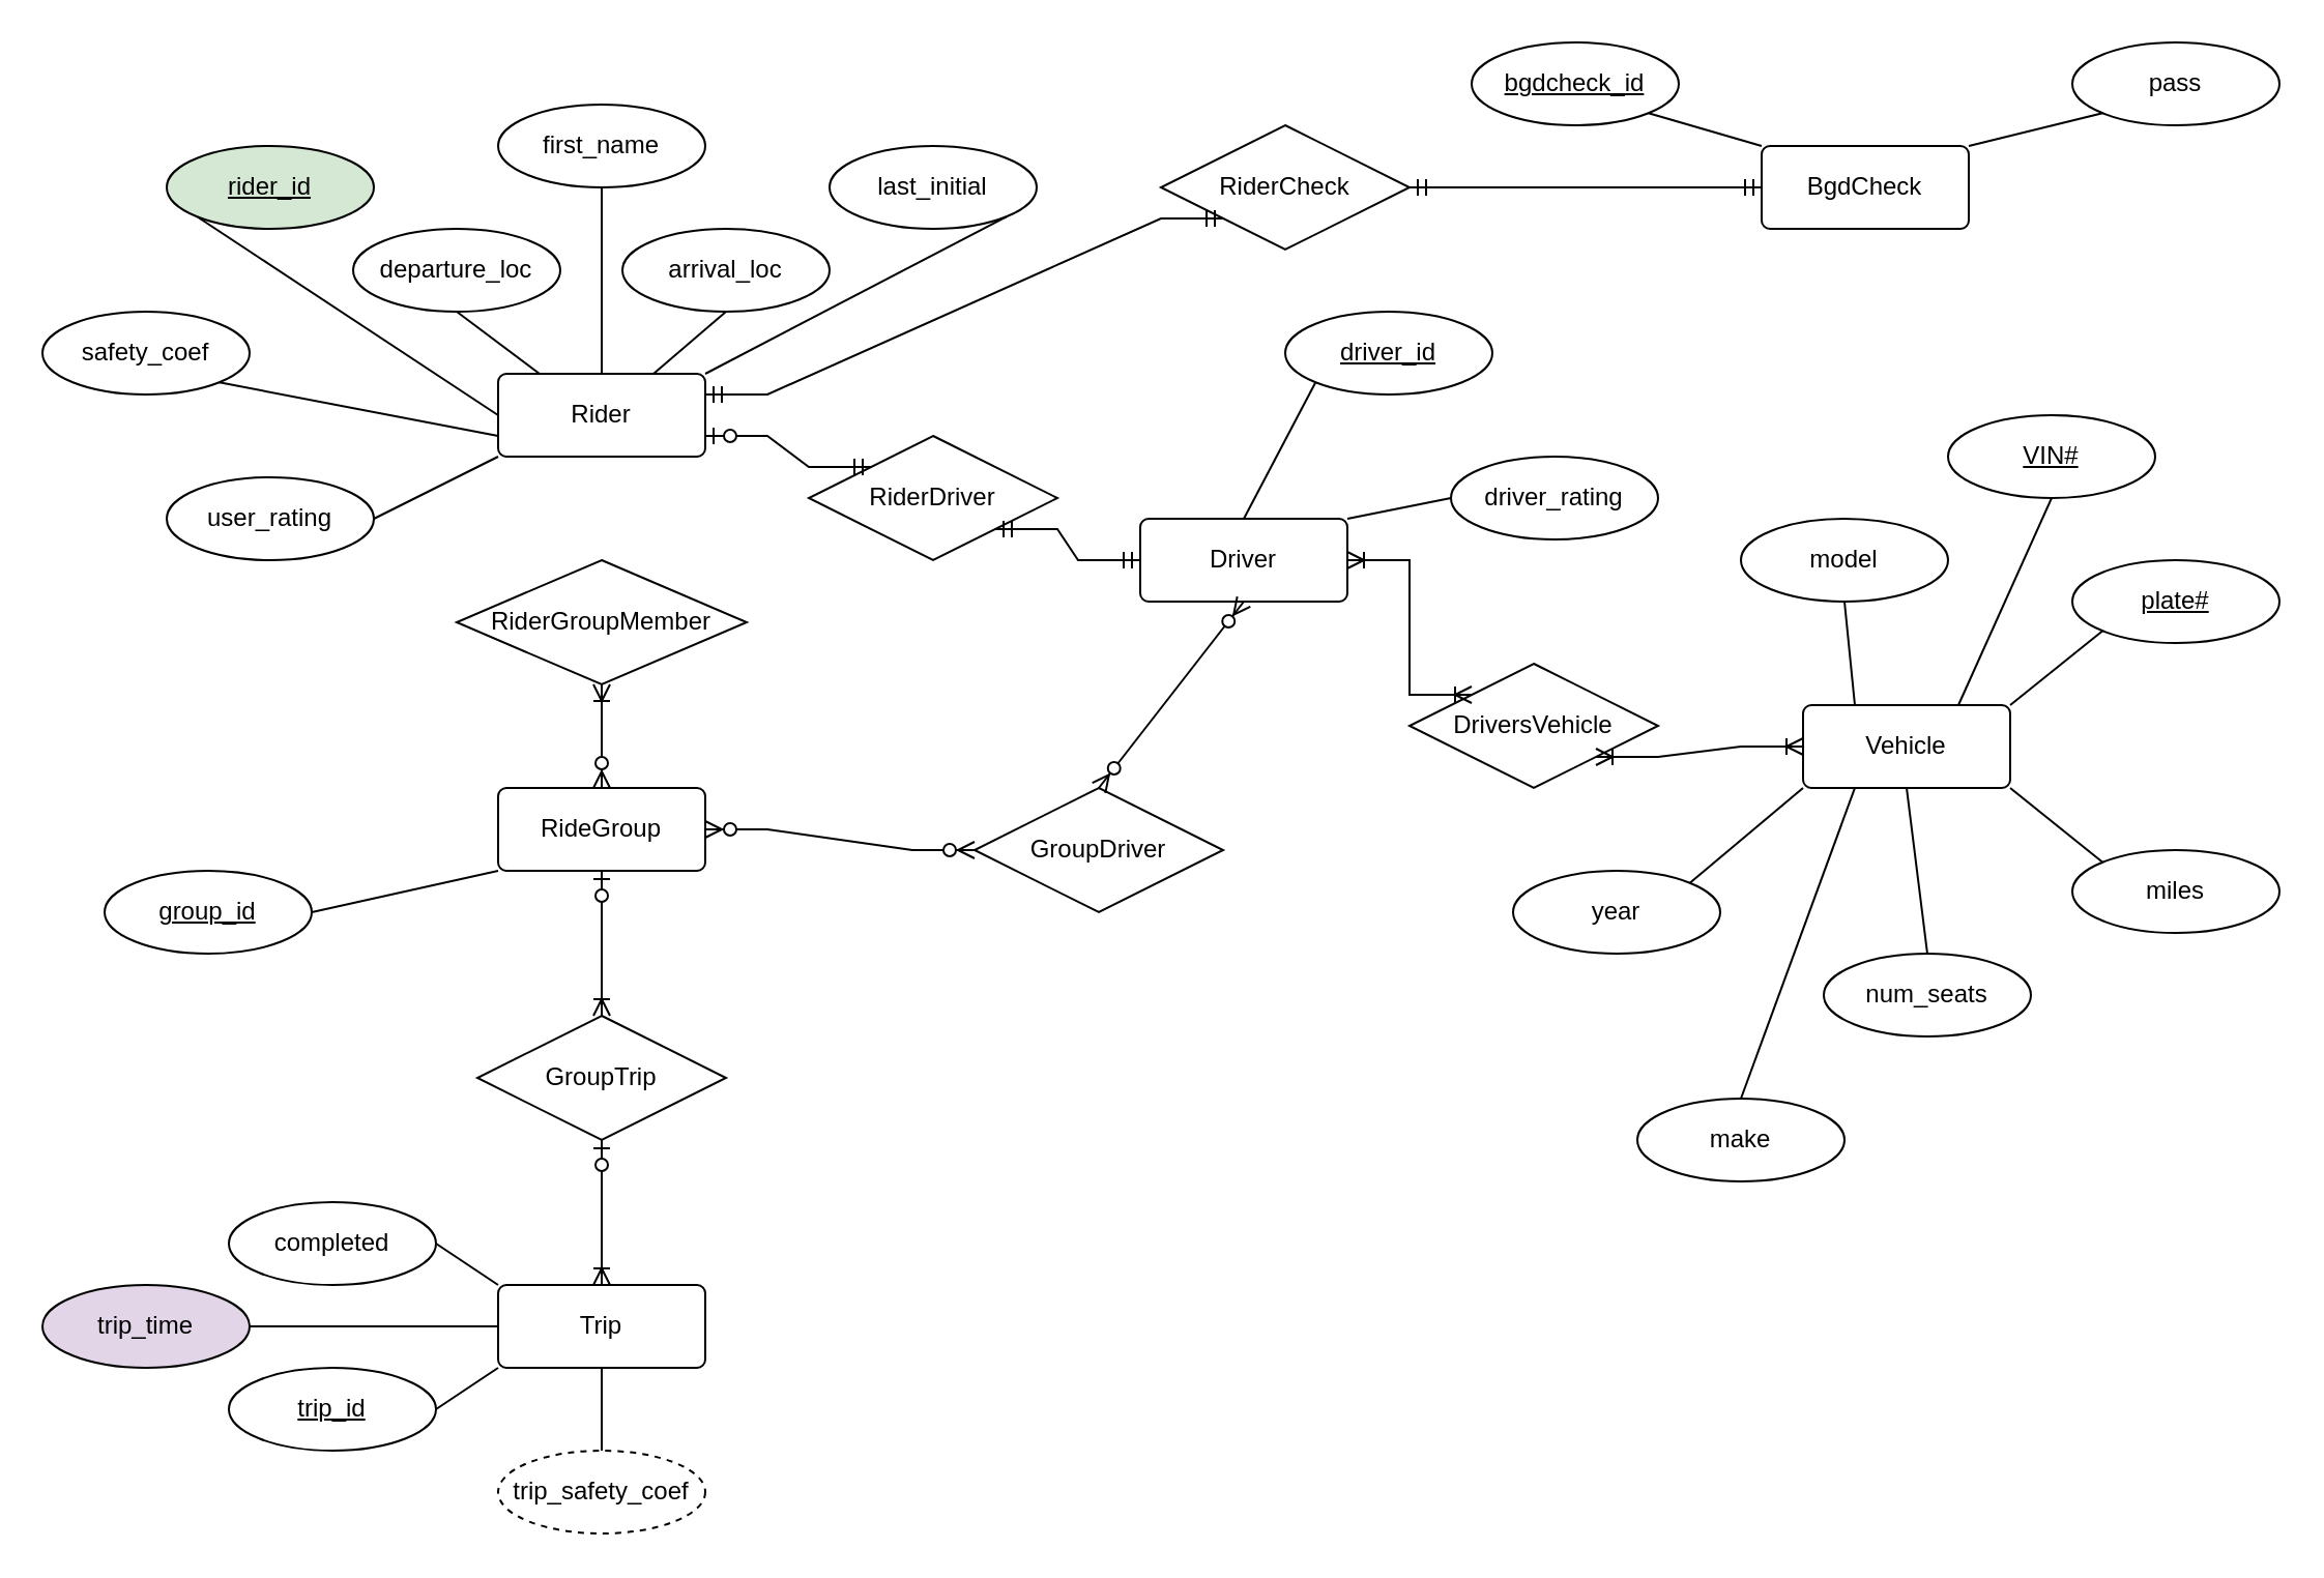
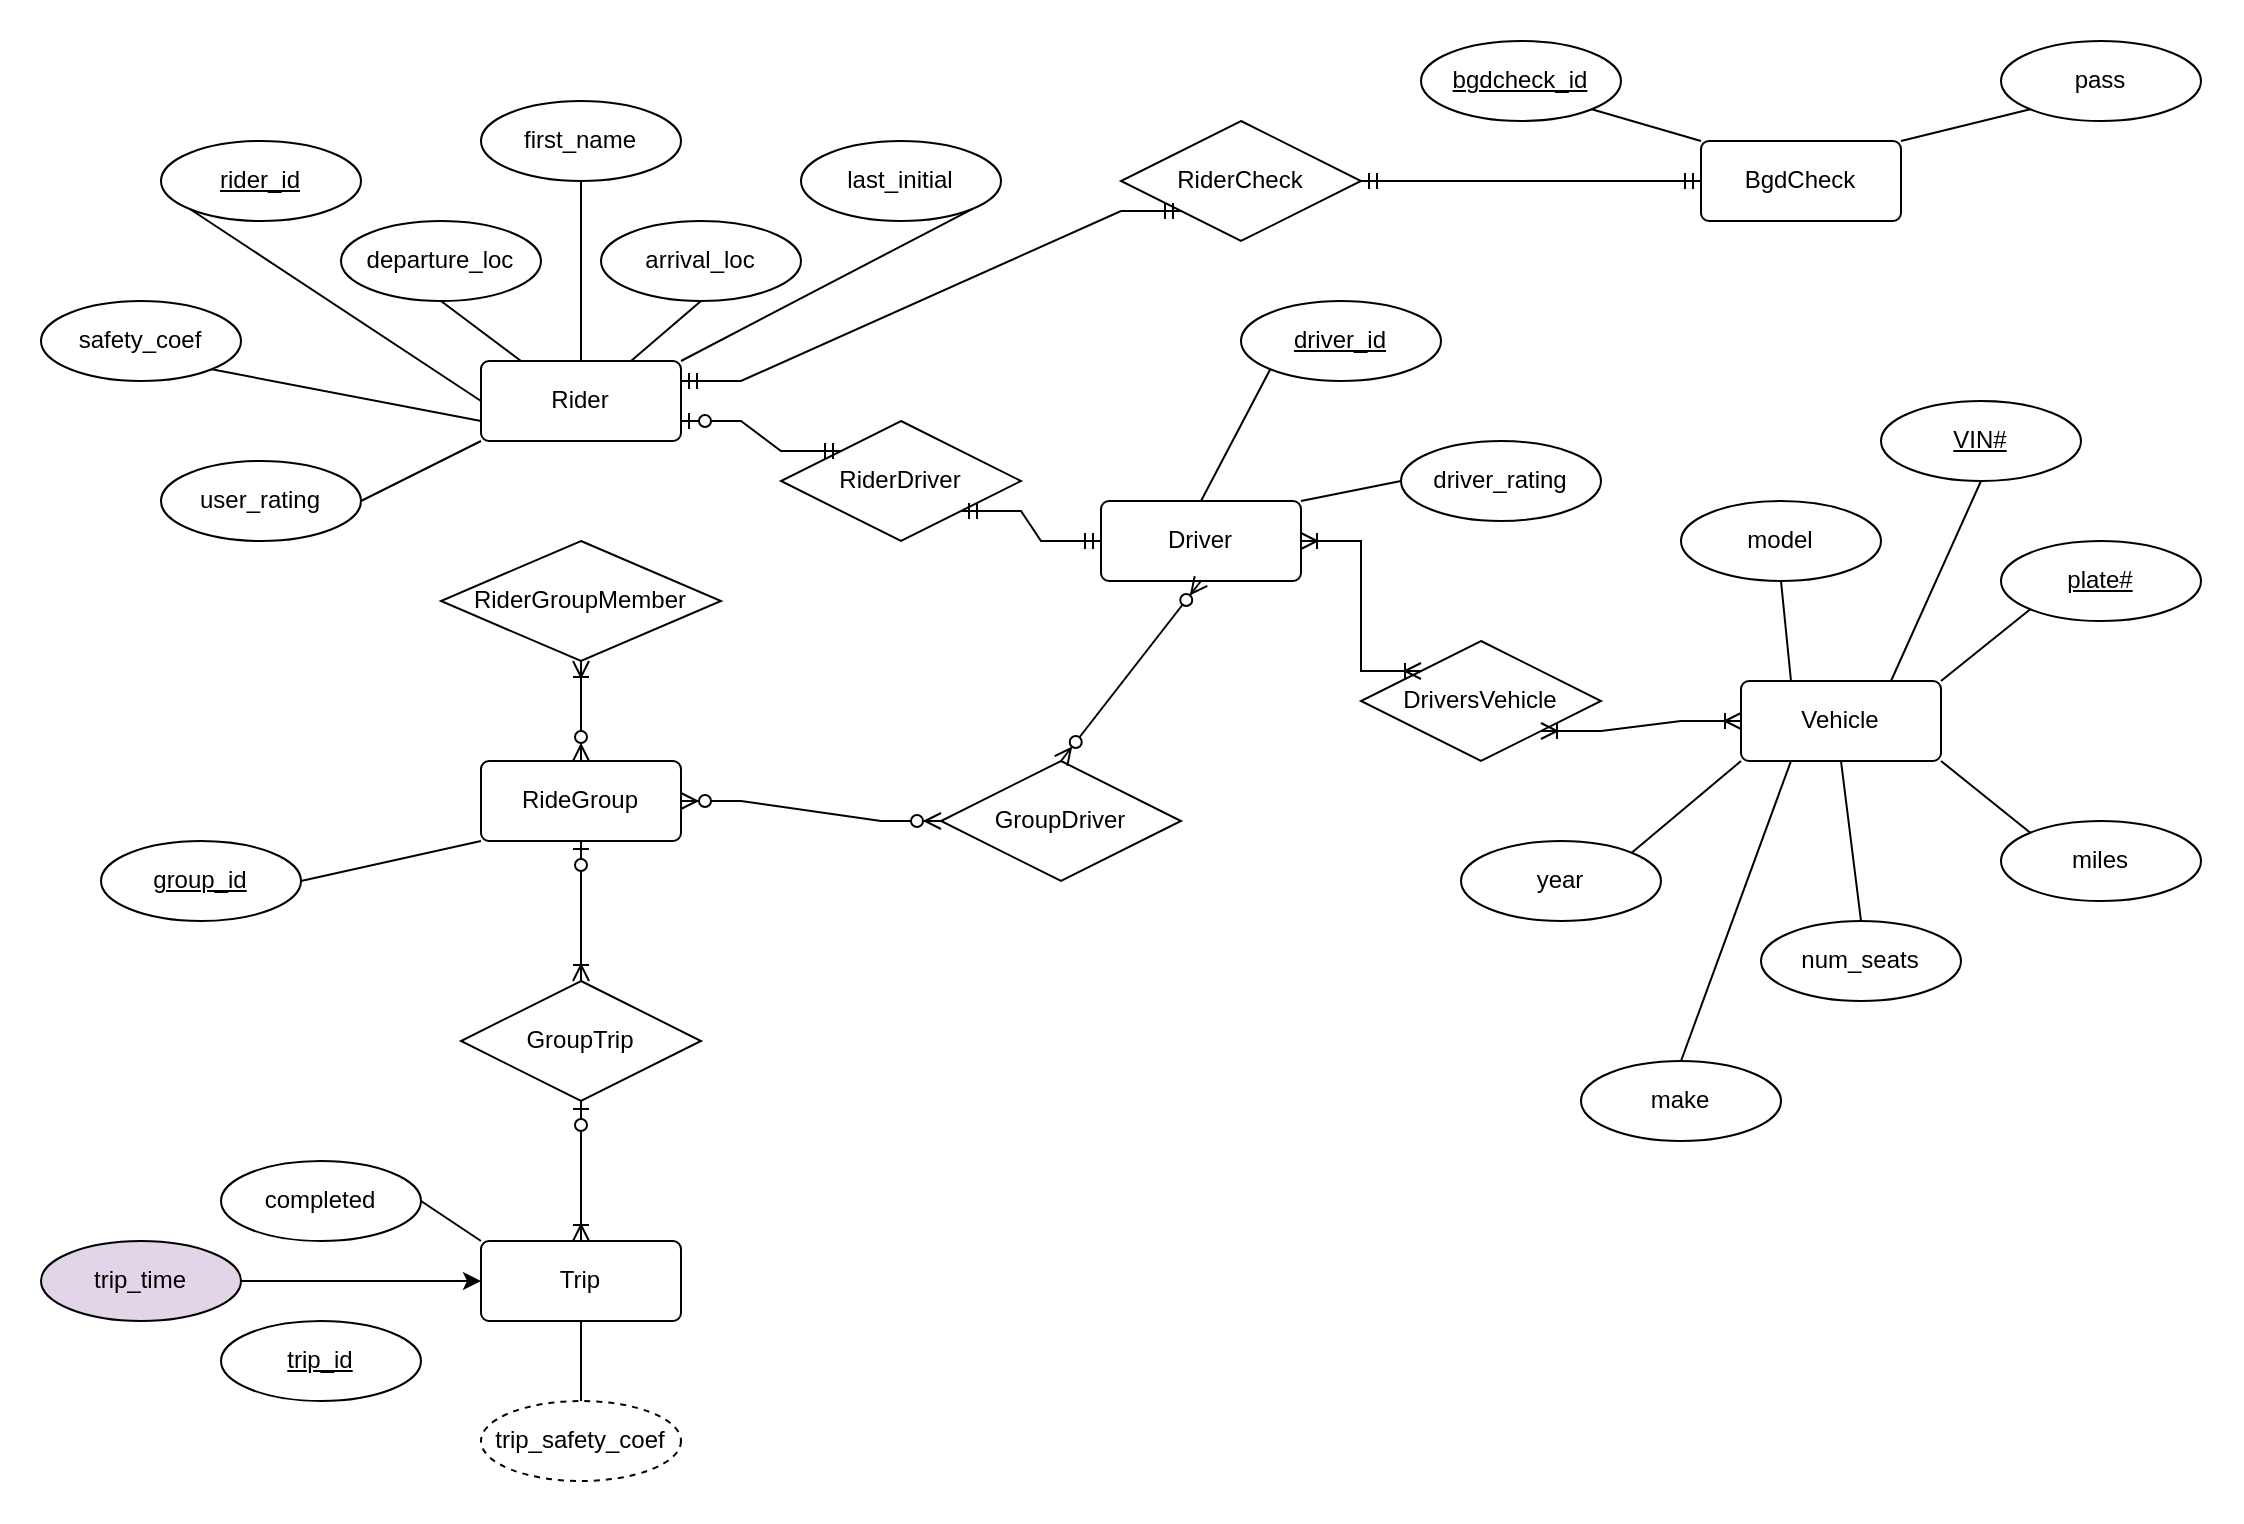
- <mxCell id="3" value="rider_id" style="ellipse;whiteSpace=wrap;html=1;align=center;fontStyle=4;fillColor=#d5e8d4;" parent="1" vertex="1"><mxGeometry x="80" y="70" width="100" height="40" as="geometry" /></mxCell>
+ <mxCell id="3" value="rider_id" style="ellipse;whiteSpace=wrap;html=1;align=center;fontStyle=4;" parent="1" vertex="1"><mxGeometry x="80" y="70" width="100" height="40" as="geometry" /></mxCell>
- <mxCell id="58" value="" style="endArrow=none;html=1;rounded=0;exitX=1;exitY=0.5;exitDx=0;exitDy=0;entryX=0;entryY=0.5;entryDx=0;entryDy=0;" parent="1" source="57" target="51" edge="1"><mxGeometry relative="1" as="geometry"><mxPoint x="430" y="380" as="sourcePoint" /><mxPoint x="590" y="380" as="targetPoint" /></mxGeometry></mxCell>
+ <mxCell id="58" value="" style="endArrow=classic;html=1;rounded=0;exitX=1;exitY=0.5;exitDx=0;exitDy=0;entryX=0;entryY=0.5;entryDx=0;entryDy=0;" parent="1" source="57" target="51" edge="1"><mxGeometry relative="1" as="geometry"><mxPoint x="430" y="380" as="sourcePoint" /><mxPoint x="590" y="380" as="targetPoint" /></mxGeometry></mxCell>
- <mxCell id="55" value="" style="endArrow=none;html=1;rounded=0;exitX=1;exitY=0.5;exitDx=0;exitDy=0;entryX=0;entryY=1;entryDx=0;entryDy=0;" parent="1" source="53" target="51" edge="1"><mxGeometry relative="1" as="geometry"><mxPoint x="430" y="380" as="sourcePoint" /><mxPoint x="590" y="380" as="targetPoint" /></mxGeometry></mxCell>
